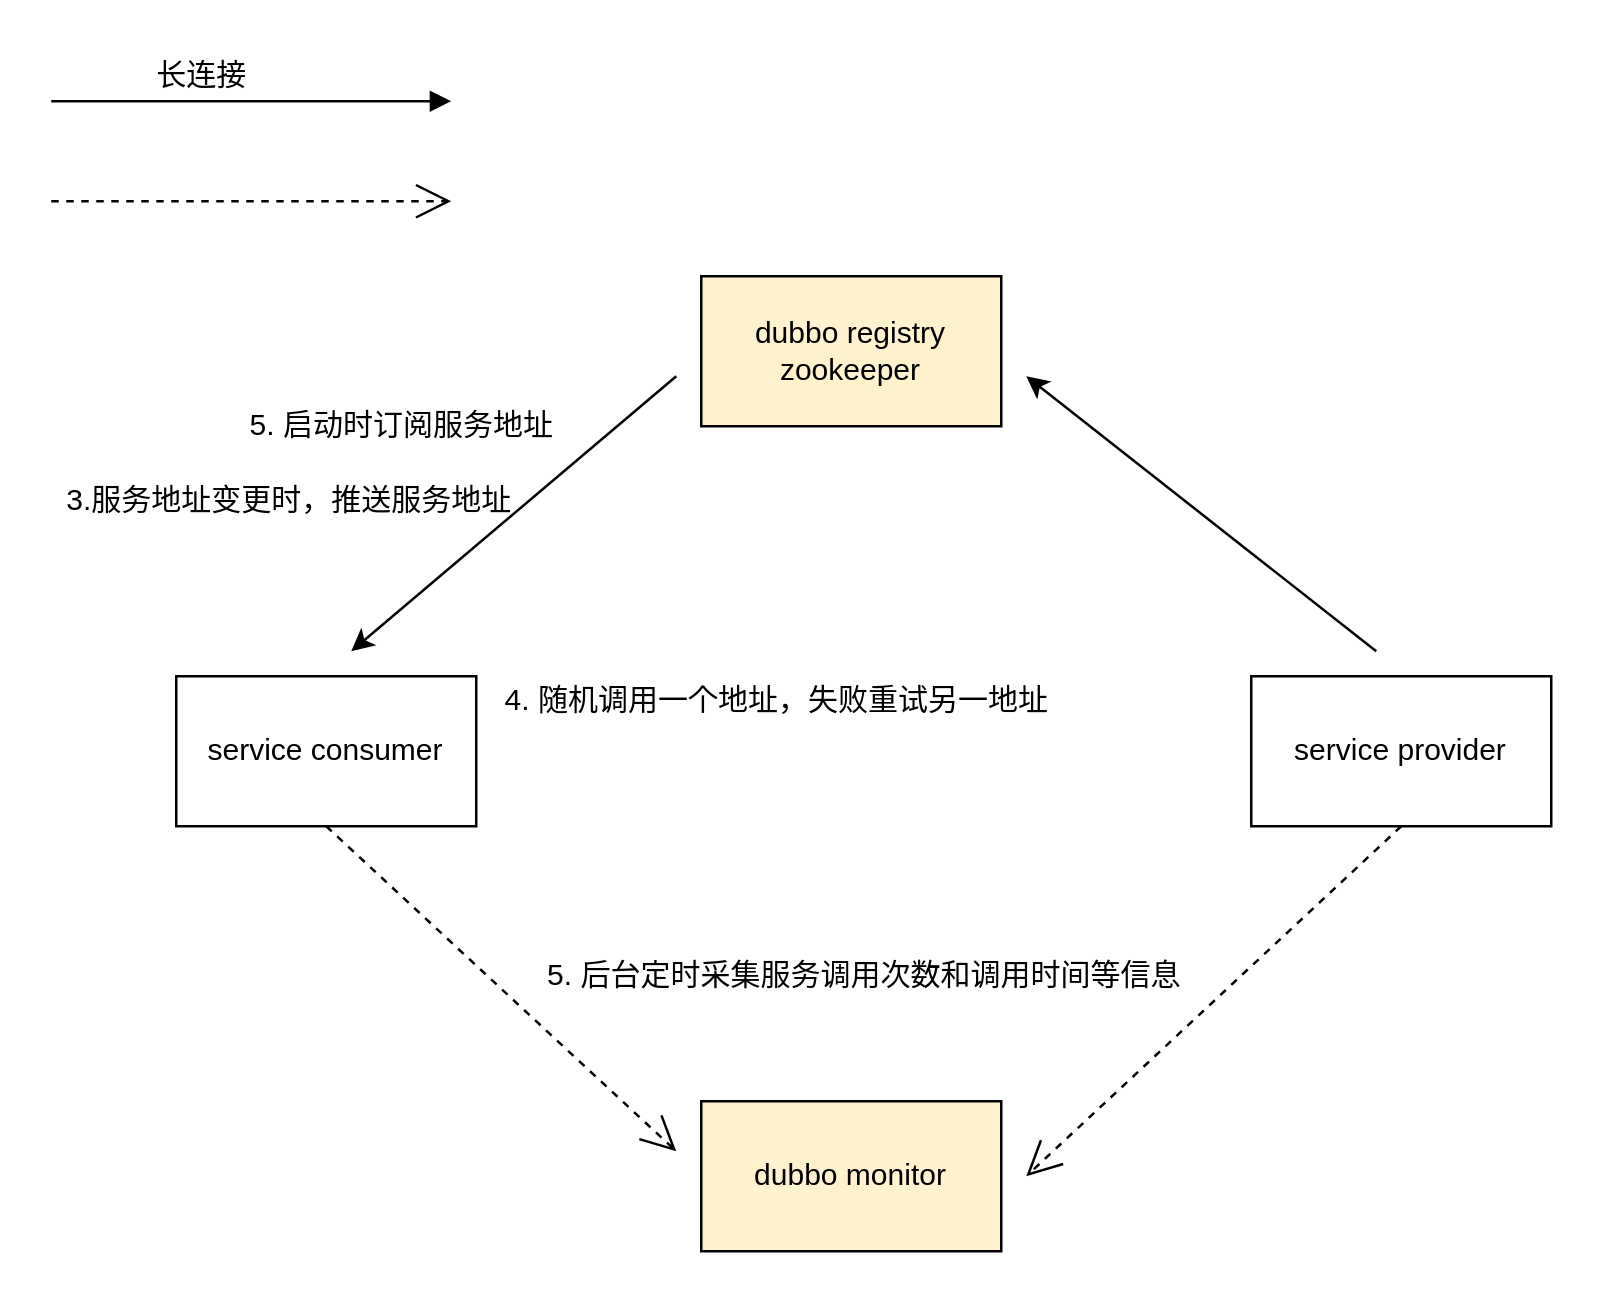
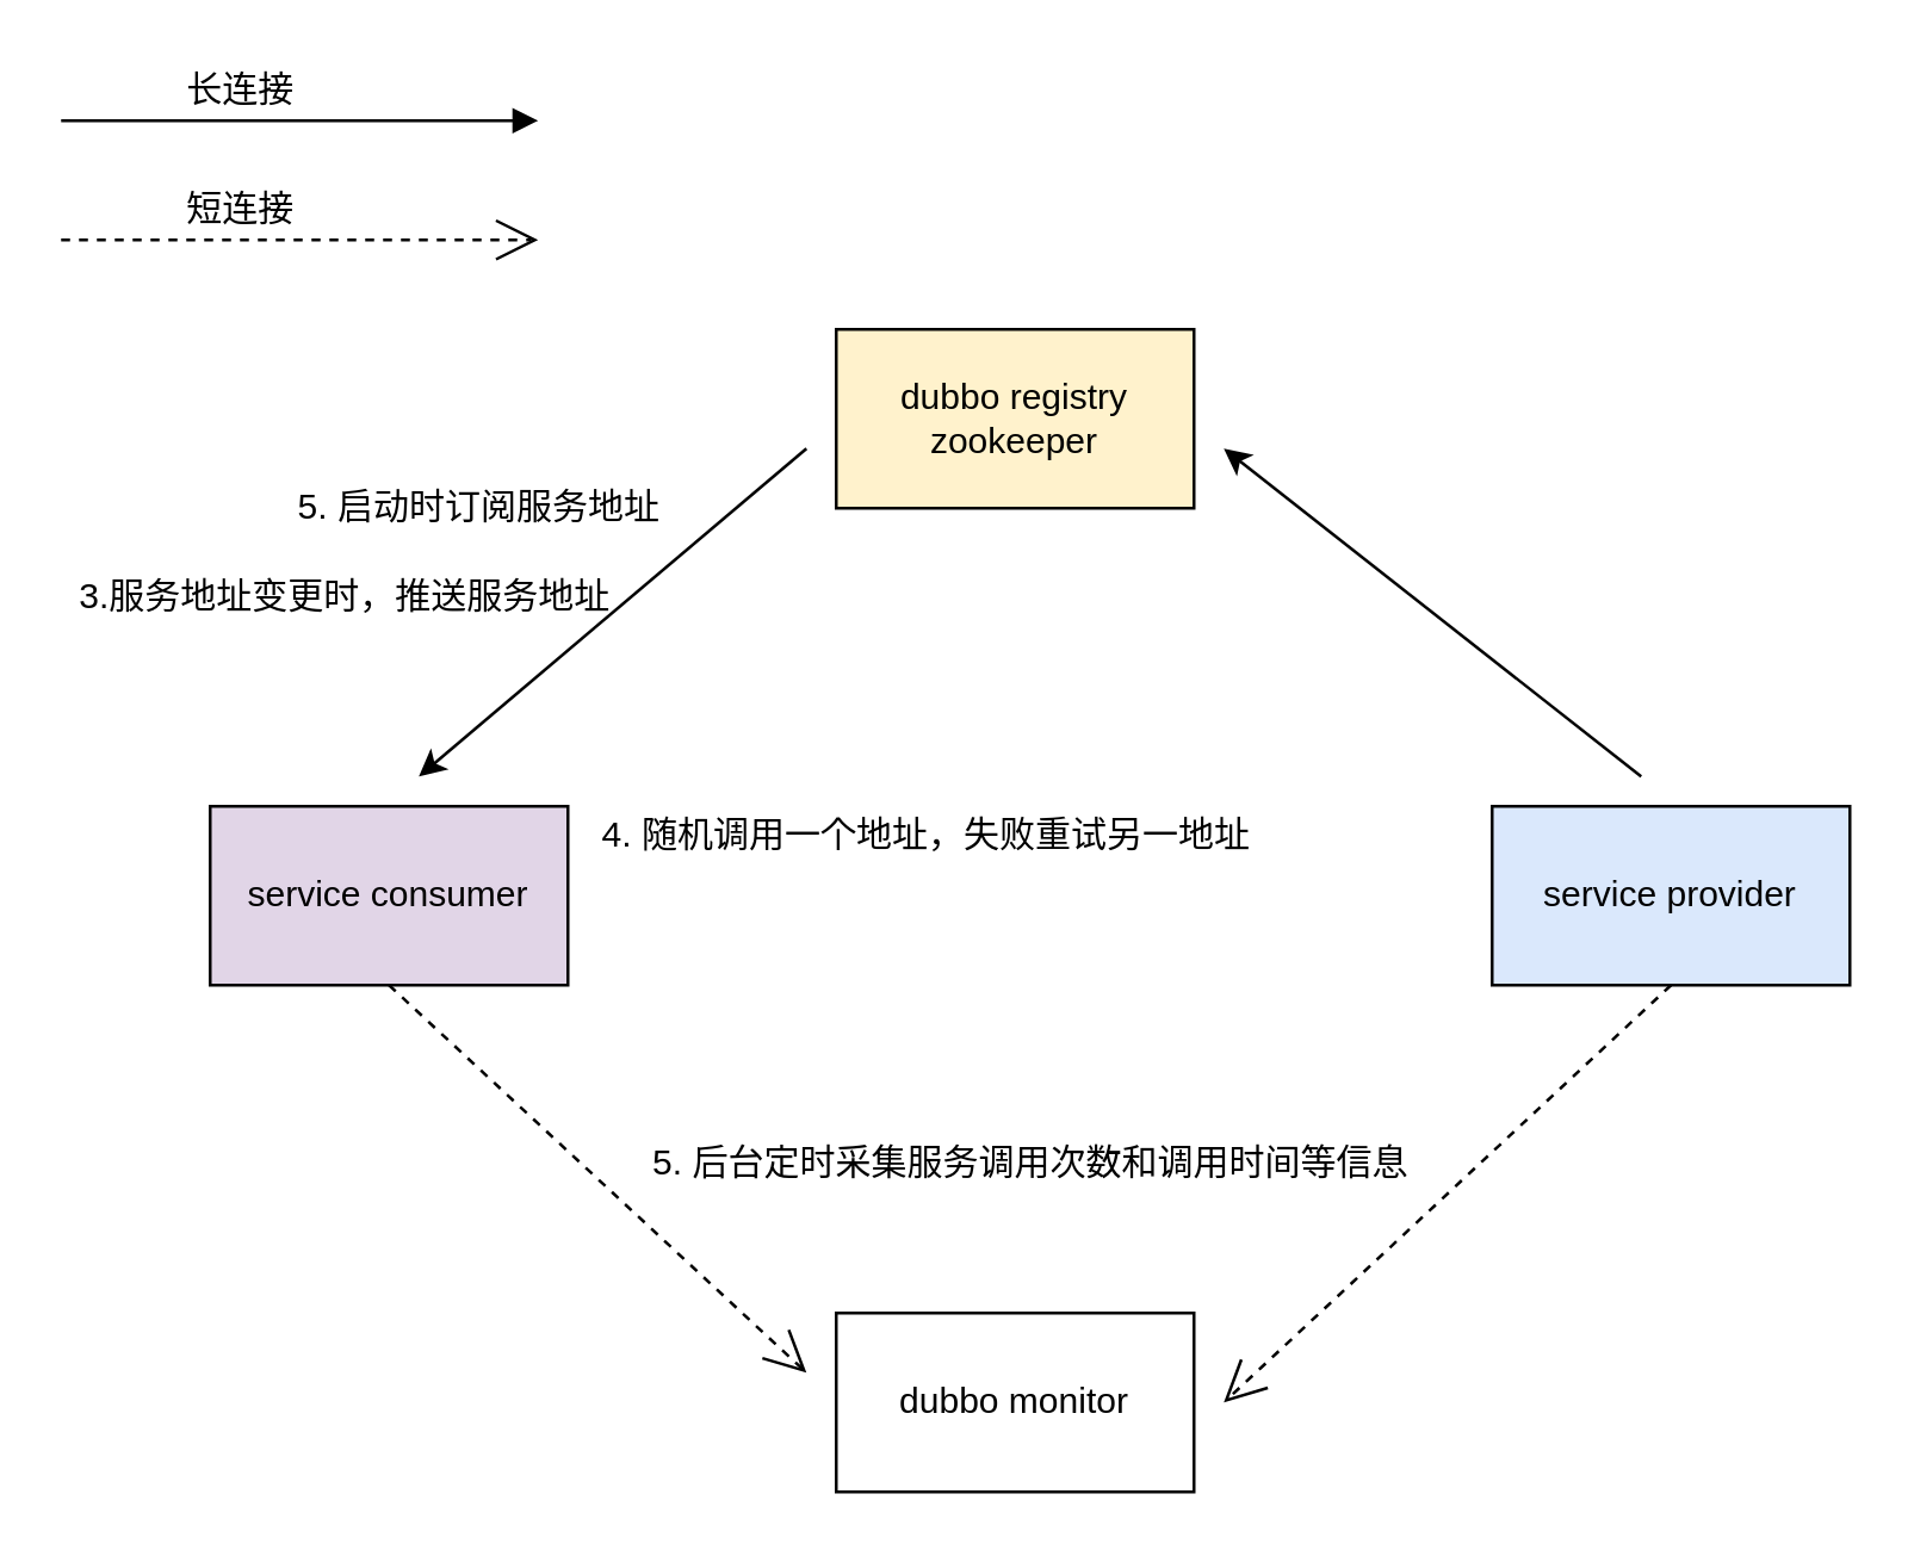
+ <mxCell id="17" value="短连接" style="text;html=1;align=center;verticalAlign=middle;resizable=0;points=[];autosize=1;" vertex="1" parent="1"><mxGeometry x="55" y="60" width="50" height="20" as="geometry" /></mxCell>
- <mxCell id="3" value="service consumer" style="rounded=0;whiteSpace=wrap;html=1;" vertex="1" parent="1"><mxGeometry x="70" y="270" width="120" height="60" as="geometry" /></mxCell>
+ <mxCell id="3" value="service consumer" style="rounded=0;whiteSpace=wrap;html=1;fillColor=#e1d5e7;" vertex="1" parent="1"><mxGeometry x="70" y="270" width="120" height="60" as="geometry" /></mxCell>
- <mxCell id="4" value="service provider" style="rounded=0;whiteSpace=wrap;html=1;" vertex="1" parent="1"><mxGeometry x="500" y="270" width="120" height="60" as="geometry" /></mxCell>
+ <mxCell id="4" value="service provider" style="rounded=0;whiteSpace=wrap;html=1;fillColor=#dae8fc;" vertex="1" parent="1"><mxGeometry x="500" y="270" width="120" height="60" as="geometry" /></mxCell>
- <mxCell id="5" value="dubbo monitor" style="rounded=0;whiteSpace=wrap;html=1;fillColor=#fff2cc;" vertex="1" parent="1"><mxGeometry x="280" y="440" width="120" height="60" as="geometry" /></mxCell>
+ <mxCell id="5" value="dubbo monitor" style="rounded=0;whiteSpace=wrap;html=1;" vertex="1" parent="1"><mxGeometry x="280" y="440" width="120" height="60" as="geometry" /></mxCell>
